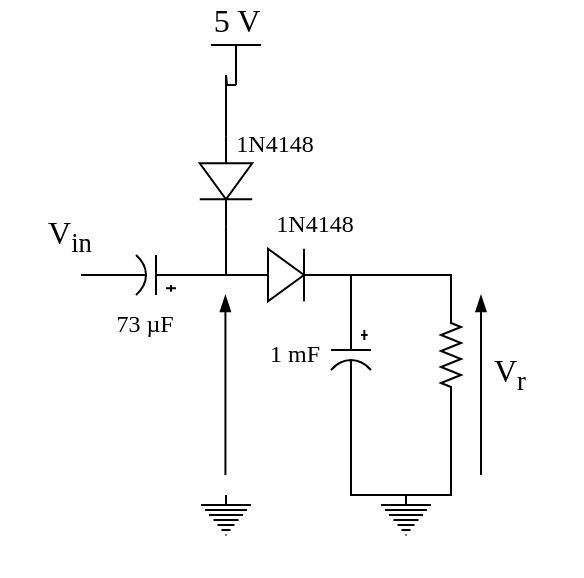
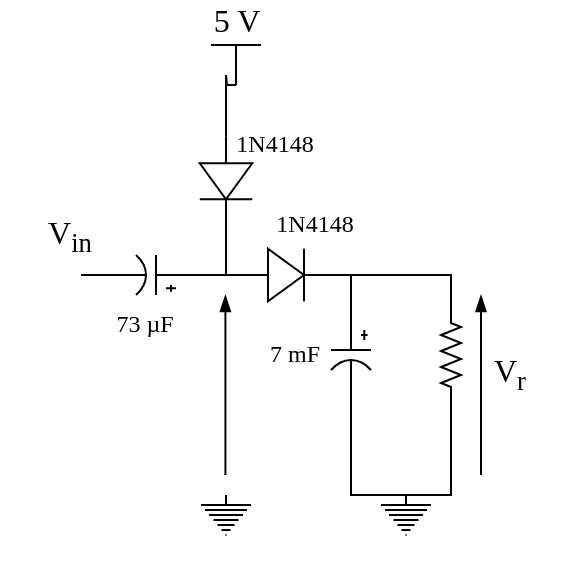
- <mxCell id="20" value="1 mF" style="text;html=1;strokeColor=none;fillColor=none;align=center;verticalAlign=middle;whiteSpace=wrap;rounded=0;fontFamily=Charter;fontSize=12;" parent="1" vertex="1"><mxGeometry x="130" y="160" width="35" height="30" as="geometry" /></mxCell>
+ <mxCell id="20" value="7 mF" style="text;html=1;strokeColor=none;fillColor=none;align=center;verticalAlign=middle;whiteSpace=wrap;rounded=0;fontFamily=Charter;fontSize=12;" parent="1" vertex="1"><mxGeometry x="130" y="160" width="35" height="30" as="geometry" /></mxCell>
